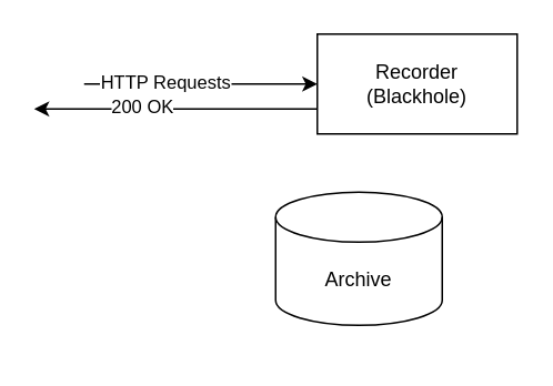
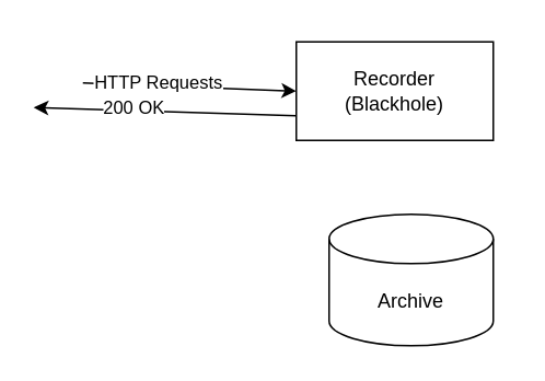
- <mxCell id="2" value="Recorder&lt;br&gt;(Blackhole)" style="rounded=0;whiteSpace=wrap;html=1;" vertex="1" parent="1"><mxGeometry x="190" y="20" width="120" height="60" as="geometry" /></mxCell>
+ <mxCell id="2" value="Recorder&lt;br&gt;(Blackhole)" style="rounded=0;whiteSpace=wrap;html=1;" vertex="1" parent="1"><mxGeometry x="180" y="25" width="120" height="60" as="geometry" /></mxCell>
- <mxCell id="5" value="Archive" style="shape=cylinder3;whiteSpace=wrap;html=1;boundedLbl=1;backgroundOutline=1;size=15;" vertex="1" parent="1"><mxGeometry x="165" y="115" width="100" height="80" as="geometry" /></mxCell>
+ <mxCell id="5" value="Archive" style="shape=cylinder3;whiteSpace=wrap;html=1;boundedLbl=1;backgroundOutline=1;size=15;" vertex="1" parent="1"><mxGeometry x="200" y="130" width="100" height="80" as="geometry" /></mxCell>
